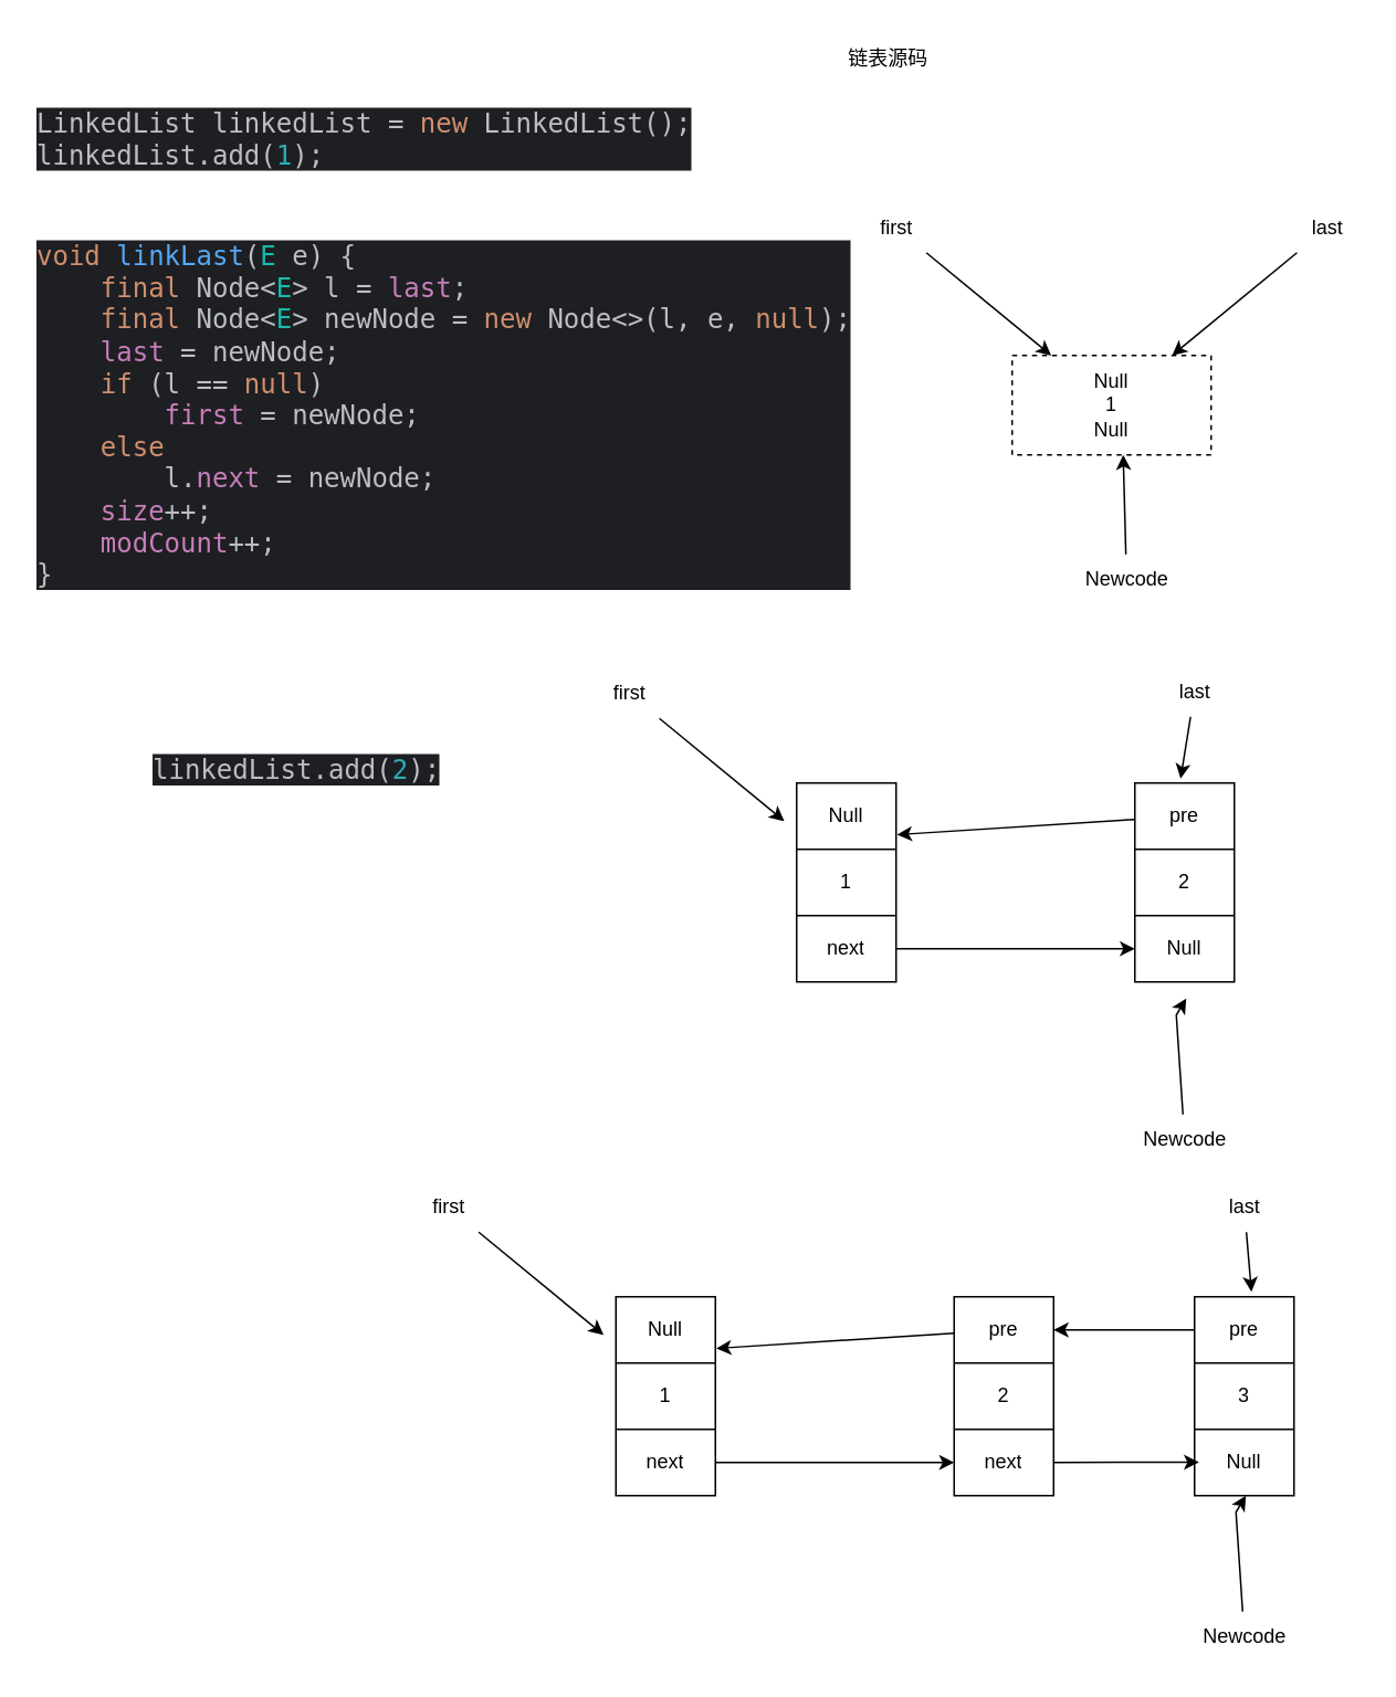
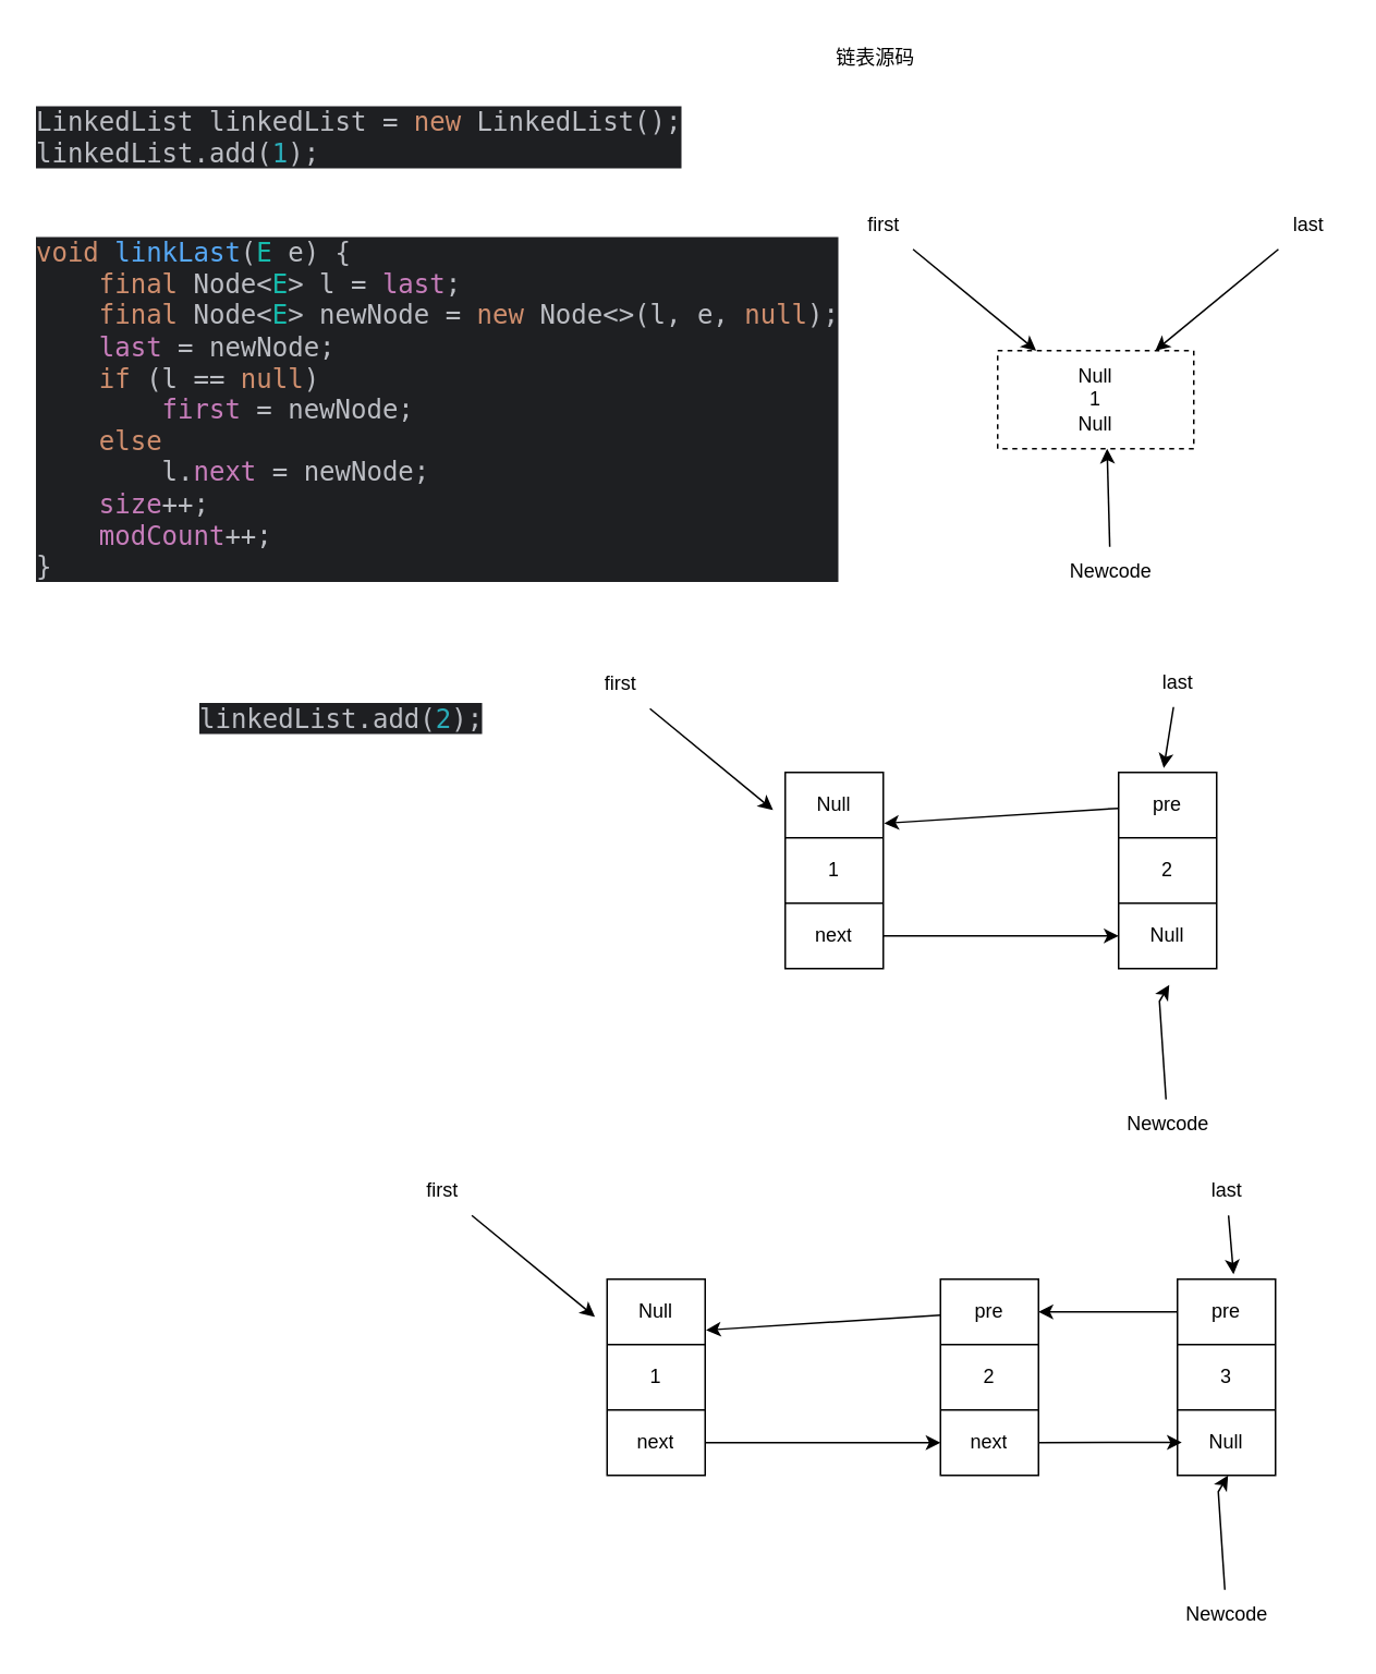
- <mxCell id="11" value="&lt;div style=&quot;background-color:#1e1f22;color:#bcbec4&quot;&gt;&lt;pre style=&quot;font-family:'JetBrains Mono',monospace;font-size:12.0pt;&quot;&gt;linkedList.add(&lt;span style=&quot;color:#2aacb8;&quot;&gt;2&lt;/span&gt;);&lt;/pre&gt;&lt;/div&gt;" style="text;whiteSpace=wrap;html=1;" vertex="1" parent="1"><mxGeometry x="90" y="432" width="180" height="70" as="geometry" /></mxCell>
+ <mxCell id="11" value="&lt;div style=&quot;background-color:#1e1f22;color:#bcbec4&quot;&gt;&lt;pre style=&quot;font-family:'JetBrains Mono',monospace;font-size:12.0pt;&quot;&gt;linkedList.add(&lt;span style=&quot;color:#2aacb8;&quot;&gt;2&lt;/span&gt;);&lt;/pre&gt;&lt;/div&gt;" style="text;whiteSpace=wrap;html=1;" vertex="1" parent="1"><mxGeometry x="120" y="407" width="180" height="70" as="geometry" /></mxCell>
